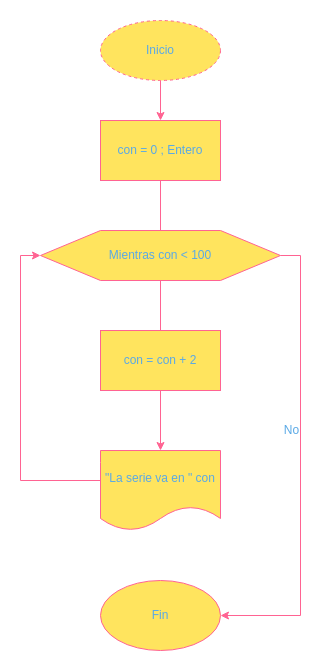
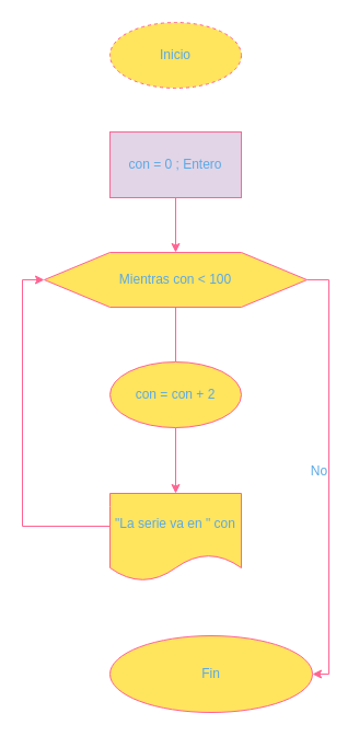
- <mxCell id="2" style="edgeStyle=orthogonalEdgeStyle;rounded=0;orthogonalLoop=1;jettySize=auto;html=1;entryX=0.5;entryY=0;entryDx=0;entryDy=0;strokeColor=#FF6392;fontColor=#5AA9E6;" edge="1" parent="1" source="3" target="5"><mxGeometry relative="1" as="geometry" /></mxCell>
- <mxCell id="5" value="con = 0 ; Entero" style="rounded=0;whiteSpace=wrap;html=1;fillColor=#FFE45E;strokeColor=#FF6392;fontColor=#5AA9E6;" vertex="1" parent="1"><mxGeometry x="100" y="120" width="120" height="60" as="geometry" /></mxCell>
+ <mxCell id="5" value="con = 0 ; Entero" style="rounded=0;whiteSpace=wrap;html=1;fillColor=#e1d5e7;strokeColor=#FF6392;fontColor=#5AA9E6;" vertex="1" parent="1"><mxGeometry x="100" y="120" width="120" height="60" as="geometry" /></mxCell>
- <mxCell id="4" style="edgeStyle=orthogonalEdgeStyle;rounded=0;orthogonalLoop=1;jettySize=auto;html=1;entryX=0.5;entryY=0;entryDx=0;entryDy=0;strokeColor=#FF6392;fontColor=#5AA9E6;endArrow=none;" edge="1" parent="1" source="5" target="8"><mxGeometry relative="1" as="geometry" /></mxCell>
+ <mxCell id="4" style="edgeStyle=orthogonalEdgeStyle;rounded=0;orthogonalLoop=1;jettySize=auto;html=1;entryX=0.5;entryY=0;entryDx=0;entryDy=0;strokeColor=#FF6392;fontColor=#5AA9E6;" edge="1" parent="1" source="5" target="8"><mxGeometry relative="1" as="geometry" /></mxCell>
- <mxCell id="10" value="con = con + 2" style="rounded=0;whiteSpace=wrap;html=1;fillColor=#FFE45E;strokeColor=#FF6392;fontColor=#5AA9E6;" vertex="1" parent="1"><mxGeometry x="100" y="330" width="120" height="60" as="geometry" /></mxCell>
+ <mxCell id="10" value="con = con + 2" style="ellipse;whiteSpace=wrap;html=1;fillColor=#FFE45E;strokeColor=#FF6392;fontColor=#5AA9E6;" vertex="1" parent="1"><mxGeometry x="100" y="330" width="120" height="60" as="geometry" /></mxCell>
- <mxCell id="13" value="Fin" style="ellipse;whiteSpace=wrap;html=1;fillColor=#FFE45E;strokeColor=#FF6392;fontColor=#5AA9E6;" vertex="1" parent="1"><mxGeometry x="100" y="580" width="120" height="70" as="geometry" /></mxCell>
+ <mxCell id="13" value="Fin" style="ellipse;whiteSpace=wrap;html=1;fillColor=#FFE45E;strokeColor=#FF6392;fontColor=#5AA9E6;" vertex="1" parent="1"><mxGeometry x="100" y="580" width="185" height="70" as="geometry" /></mxCell>
